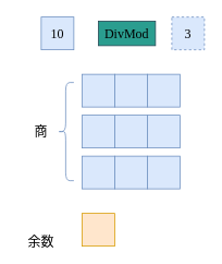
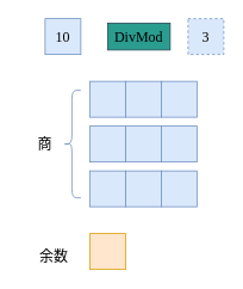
- <mxCell id="19" value="余数" style="text;html=1;align=center;verticalAlign=middle;whiteSpace=wrap;rounded=0;fontFamily=Ubuntu;fontSize=16;fontStyle=0;" vertex="1" parent="1"><mxGeometry x="20" y="280" width="60" height="30" as="geometry" /></mxCell>
+ <mxCell id="19" value="余数" style="text;html=1;align=center;verticalAlign=middle;whiteSpace=wrap;rounded=0;fontFamily=Ubuntu;fontSize=16;fontStyle=0;" vertex="1" parent="1"><mxGeometry x="30" y="270" width="60" height="30" as="geometry" /></mxCell>
